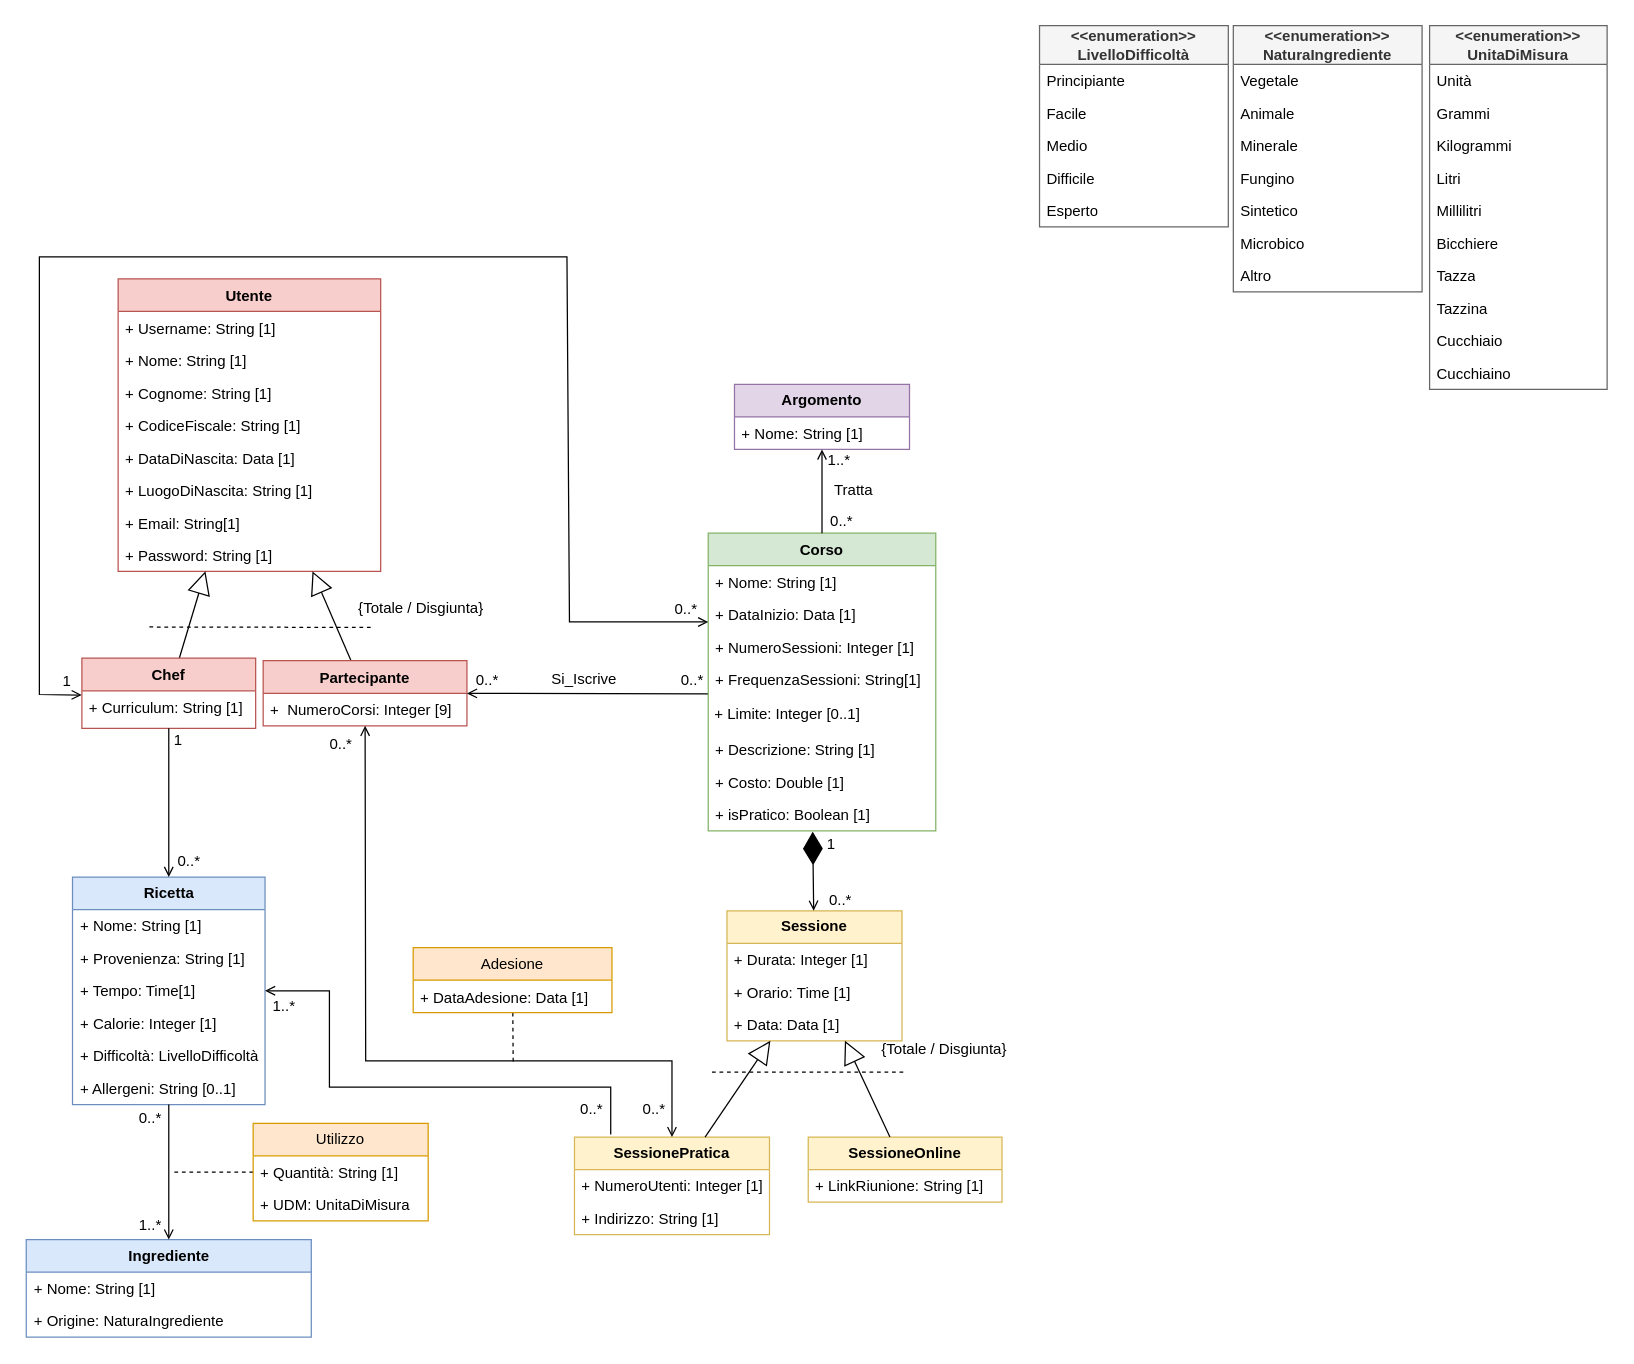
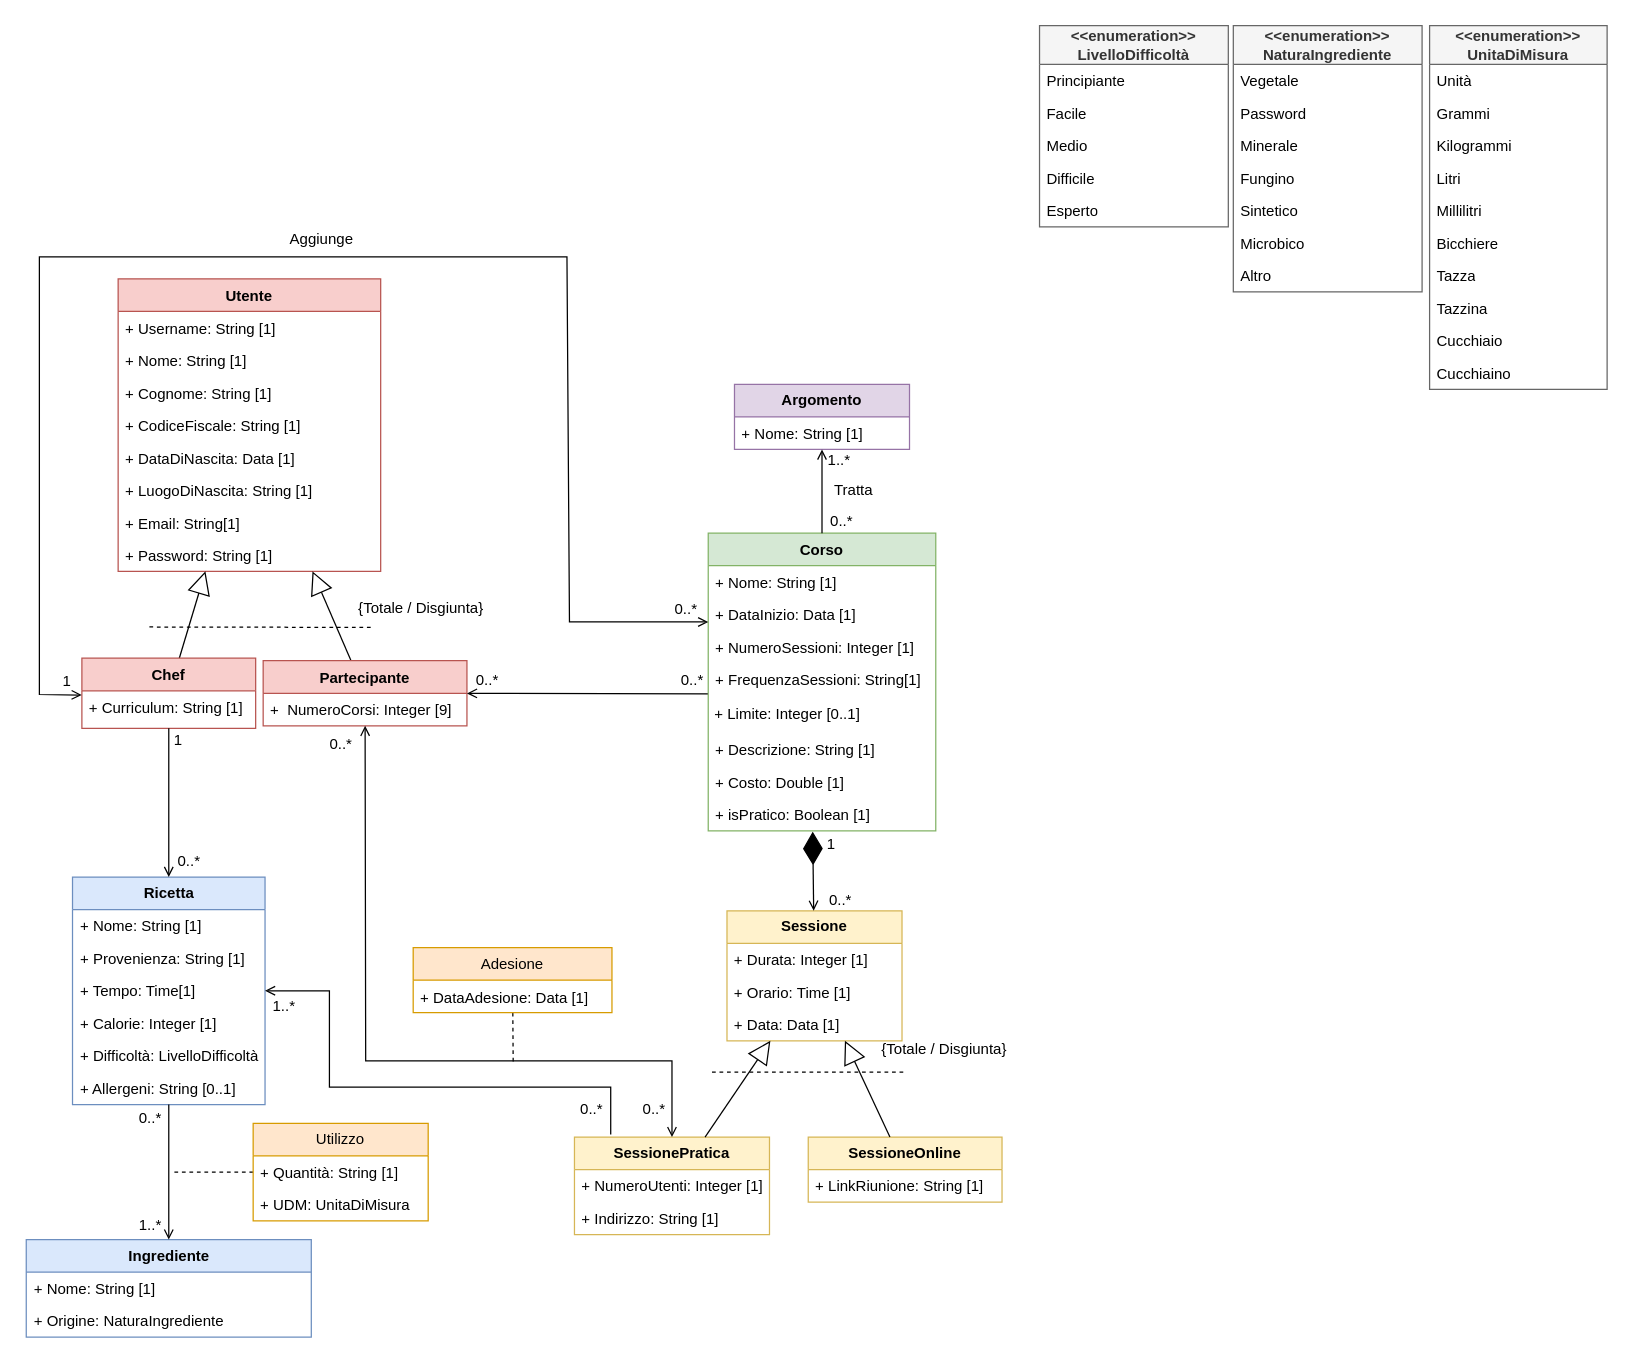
- <mxCell id="89" value="Animale" style="text;strokeColor=none;fillColor=none;align=left;verticalAlign=top;spacingLeft=4;spacingRight=4;overflow=hidden;rotatable=0;points=[[0,0.5],[1,0.5]];portConstraint=eastwest;whiteSpace=wrap;html=1;" parent="87" vertex="1"><mxGeometry y="57" width="151" height="26" as="geometry" /></mxCell>
+ <mxCell id="89" value="Password" style="text;strokeColor=none;fillColor=none;align=left;verticalAlign=top;spacingLeft=4;spacingRight=4;overflow=hidden;rotatable=0;points=[[0,0.5],[1,0.5]];portConstraint=eastwest;whiteSpace=wrap;html=1;" parent="87" vertex="1"><mxGeometry y="57" width="151" height="26" as="geometry" /></mxCell>
+ <mxCell id="76" value="Aggiunge" style="text;html=1;align=center;verticalAlign=middle;whiteSpace=wrap;rounded=0;" parent="1" vertex="1"><mxGeometry x="227" y="176" width="60" height="30" as="geometry" /></mxCell>
- <mxCell id="80" value="Si_Iscrive" style="text;html=1;align=center;verticalAlign=middle;whiteSpace=wrap;rounded=0;" parent="1" vertex="1"><mxGeometry x="437" y="528" width="60" height="30" as="geometry" /></mxCell>
